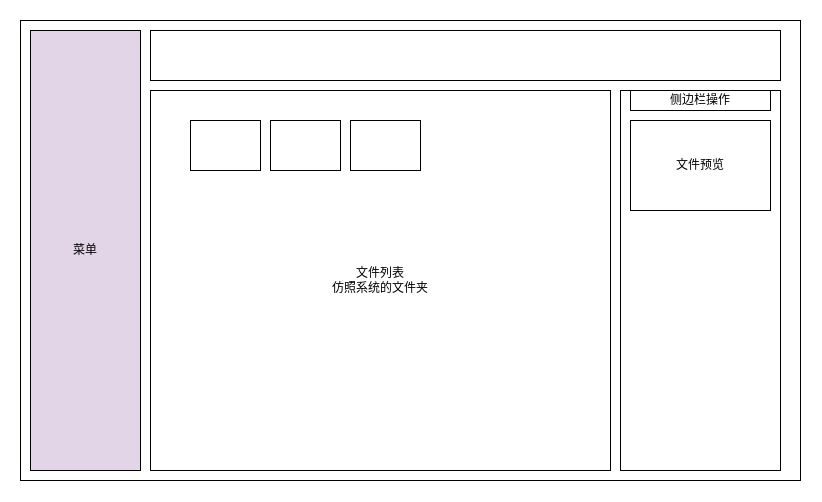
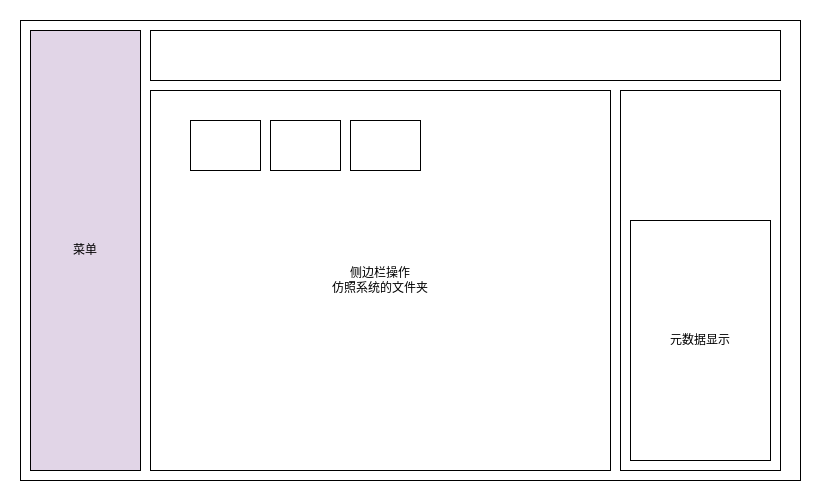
- <mxCell id="12" value="侧边栏操作" style="rounded=0;whiteSpace=wrap;html=1;" vertex="1" parent="1"><mxGeometry x="630" y="90" width="140" height="20" as="geometry" /></mxCell>
- <mxCell id="4" value="文件预览" style="rounded=0;whiteSpace=wrap;html=1;" vertex="1" parent="1"><mxGeometry x="630" y="120" width="140" height="90" as="geometry" /></mxCell>
- <mxCell id="6" value="文件列表&lt;br&gt;仿照系统的文件夹" style="rounded=0;whiteSpace=wrap;html=1;" vertex="1" parent="1"><mxGeometry x="150" y="90" width="460" height="380" as="geometry" /></mxCell>
+ <mxCell id="6" value="侧边栏操作&lt;br&gt;仿照系统的文件夹" style="rounded=0;whiteSpace=wrap;html=1;" vertex="1" parent="1"><mxGeometry x="150" y="90" width="460" height="380" as="geometry" /></mxCell>
+ <mxCell id="5" value="元数据显示" style="rounded=0;whiteSpace=wrap;html=1;" vertex="1" parent="1"><mxGeometry x="630" y="220" width="140" height="240" as="geometry" /></mxCell>
